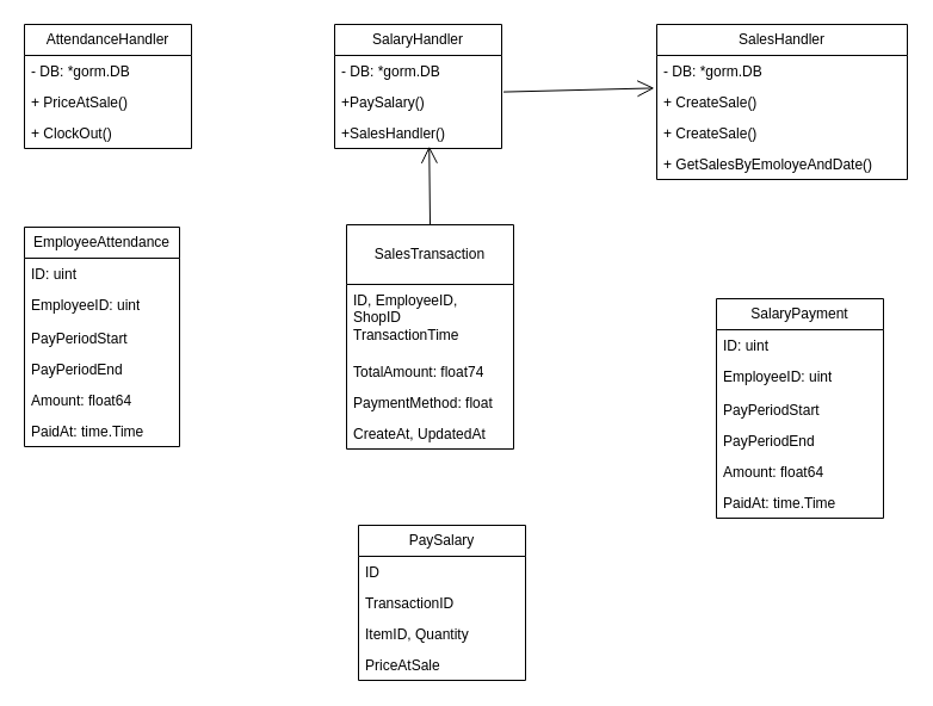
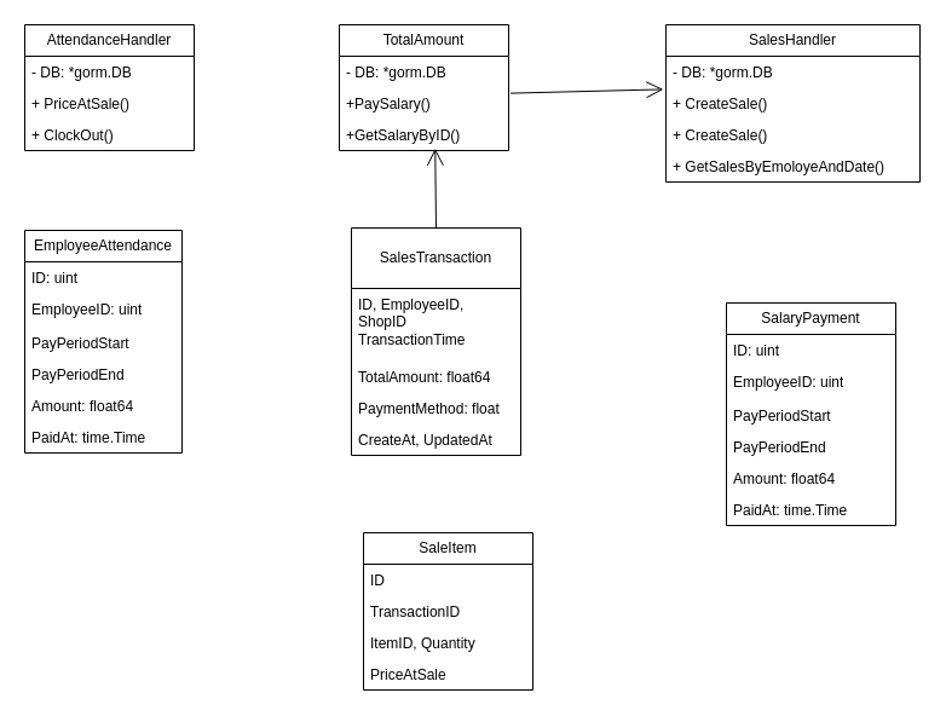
- <mxCell id="13" value="SalaryHandler" style="swimlane;fontStyle=0;childLayout=stackLayout;horizontal=1;startSize=26;fillColor=none;horizontalStack=0;resizeParent=1;resizeParentMax=0;resizeLast=0;collapsible=1;marginBottom=0;whiteSpace=wrap;html=1;" vertex="1" parent="1"><mxGeometry x="280" y="20" width="140" height="104" as="geometry" /></mxCell>
+ <mxCell id="13" value="TotalAmount" style="swimlane;fontStyle=0;childLayout=stackLayout;horizontal=1;startSize=26;fillColor=none;horizontalStack=0;resizeParent=1;resizeParentMax=0;resizeLast=0;collapsible=1;marginBottom=0;whiteSpace=wrap;html=1;" vertex="1" parent="1"><mxGeometry x="280" y="20" width="140" height="104" as="geometry" /></mxCell>
- <mxCell id="16" value="+SalesHandler()" style="text;strokeColor=none;fillColor=none;align=left;verticalAlign=top;spacingLeft=4;spacingRight=4;overflow=hidden;rotatable=0;points=[[0,0.5],[1,0.5]];portConstraint=eastwest;whiteSpace=wrap;html=1;" vertex="1" parent="13"><mxGeometry y="78" width="140" height="26" as="geometry" /></mxCell>
+ <mxCell id="16" value="+GetSalaryByID()" style="text;strokeColor=none;fillColor=none;align=left;verticalAlign=top;spacingLeft=4;spacingRight=4;overflow=hidden;rotatable=0;points=[[0,0.5],[1,0.5]];portConstraint=eastwest;whiteSpace=wrap;html=1;" vertex="1" parent="13"><mxGeometry y="78" width="140" height="26" as="geometry" /></mxCell>
- <mxCell id="29" value="&lt;div&gt;TotalAmount: float74&lt;/div&gt;&lt;div&gt;&lt;br&gt;&lt;/div&gt;" style="text;strokeColor=none;fillColor=none;align=left;verticalAlign=top;spacingLeft=4;spacingRight=4;overflow=hidden;rotatable=0;points=[[0,0.5],[1,0.5]];portConstraint=eastwest;whiteSpace=wrap;html=1;" vertex="1" parent="27"><mxGeometry y="110" width="140" height="26" as="geometry" /></mxCell>
+ <mxCell id="29" value="&lt;div&gt;TotalAmount: float64&lt;/div&gt;&lt;div&gt;&lt;br&gt;&lt;/div&gt;" style="text;strokeColor=none;fillColor=none;align=left;verticalAlign=top;spacingLeft=4;spacingRight=4;overflow=hidden;rotatable=0;points=[[0,0.5],[1,0.5]];portConstraint=eastwest;whiteSpace=wrap;html=1;" vertex="1" parent="27"><mxGeometry y="110" width="140" height="26" as="geometry" /></mxCell>
- <mxCell id="22" value="PaySalary" style="swimlane;fontStyle=0;childLayout=stackLayout;horizontal=1;startSize=26;fillColor=none;horizontalStack=0;resizeParent=1;resizeParentMax=0;resizeLast=0;collapsible=1;marginBottom=0;whiteSpace=wrap;html=1;" vertex="1" parent="1"><mxGeometry x="300" y="440" width="140" height="130" as="geometry" /></mxCell>
+ <mxCell id="22" value="SaleItem" style="swimlane;fontStyle=0;childLayout=stackLayout;horizontal=1;startSize=26;fillColor=none;horizontalStack=0;resizeParent=1;resizeParentMax=0;resizeLast=0;collapsible=1;marginBottom=0;whiteSpace=wrap;html=1;" vertex="1" parent="1"><mxGeometry x="300" y="440" width="140" height="130" as="geometry" /></mxCell>
